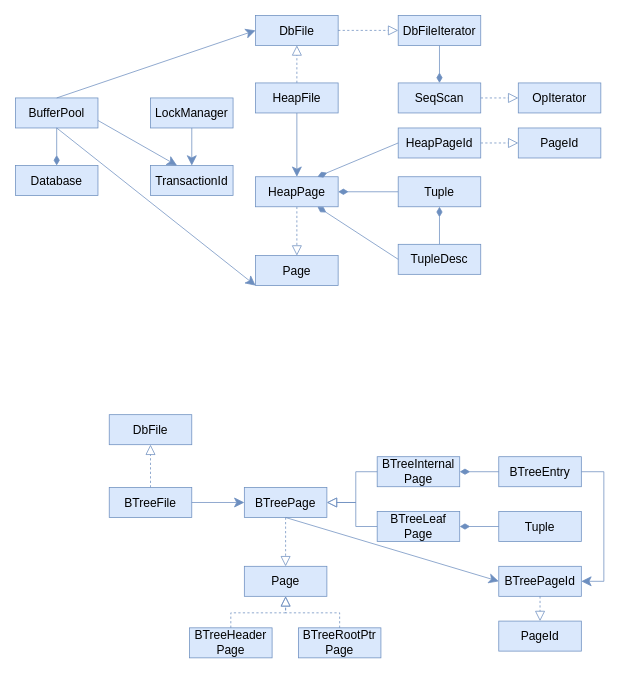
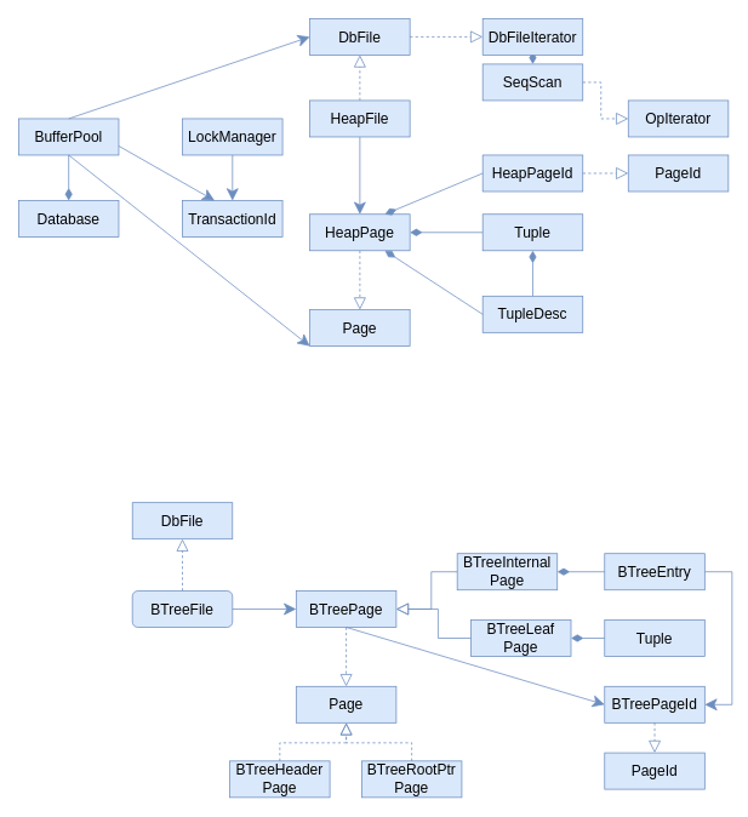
- <mxCell id="21" value="SeqScan" style="rounded=0;whiteSpace=wrap;html=1;fontSize=16;fillColor=#dae8fc;strokeColor=#6c8ebf;" vertex="1" parent="1"><mxGeometry x="530" y="110" width="110" height="40" as="geometry" /></mxCell>
+ <mxCell id="21" value="SeqScan" style="rounded=0;whiteSpace=wrap;html=1;fontSize=16;fillColor=#dae8fc;strokeColor=#6c8ebf;" vertex="1" parent="1"><mxGeometry x="530" y="70" width="110" height="40" as="geometry" /></mxCell>
- <mxCell id="34" value="BTreeFile" style="rounded=0;whiteSpace=wrap;html=1;fontSize=16;fillColor=#dae8fc;strokeColor=#6c8ebf;" vertex="1" parent="1"><mxGeometry x="145" y="649" width="110" height="40" as="geometry" /></mxCell>
+ <mxCell id="34" value="BTreeFile" style="whiteSpace=wrap;html=1;fontSize=16;fillColor=#dae8fc;strokeColor=#6c8ebf;rounded=1;" vertex="1" parent="1"><mxGeometry x="145" y="649" width="110" height="40" as="geometry" /></mxCell>
- <mxCell id="41" value="BTreeLeaf&lt;br&gt;Page" style="rounded=0;whiteSpace=wrap;html=1;fontSize=16;fillColor=#dae8fc;strokeColor=#6c8ebf;" vertex="1" parent="1"><mxGeometry x="502" y="681" width="110" height="40" as="geometry" /></mxCell>
+ <mxCell id="41" value="BTreeLeaf&lt;br&gt;Page" style="rounded=0;whiteSpace=wrap;html=1;fontSize=16;fillColor=#dae8fc;strokeColor=#6c8ebf;" vertex="1" parent="1"><mxGeometry x="517" y="681" width="110" height="40" as="geometry" /></mxCell>
